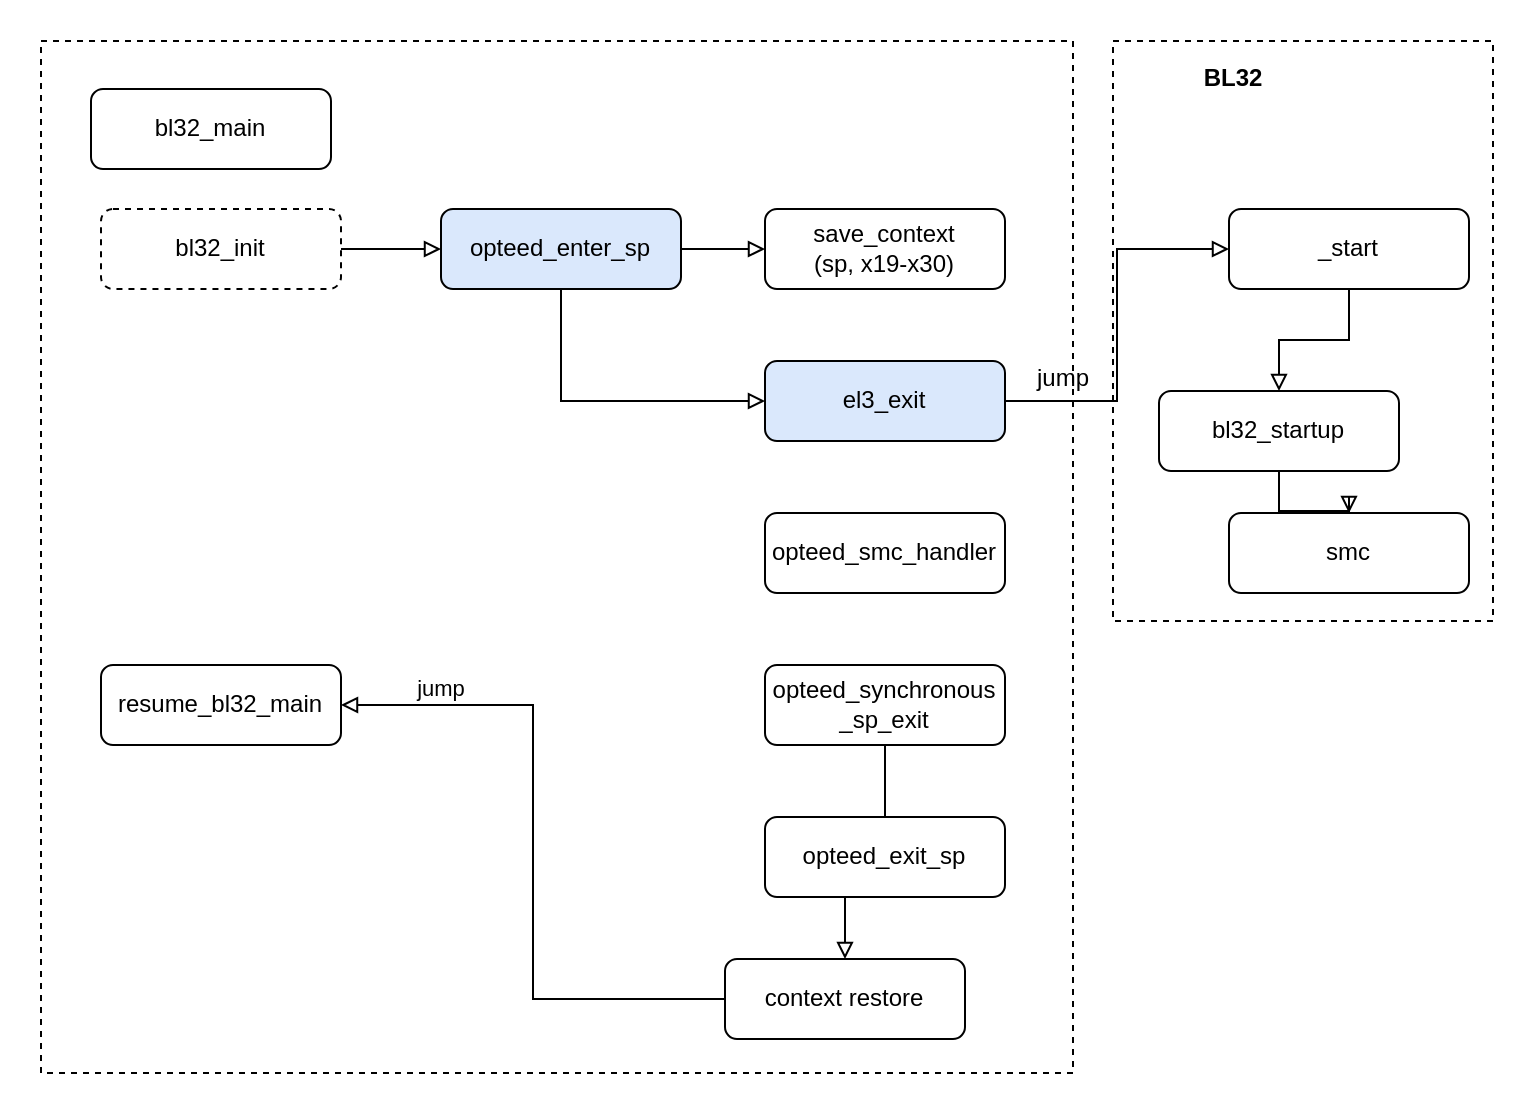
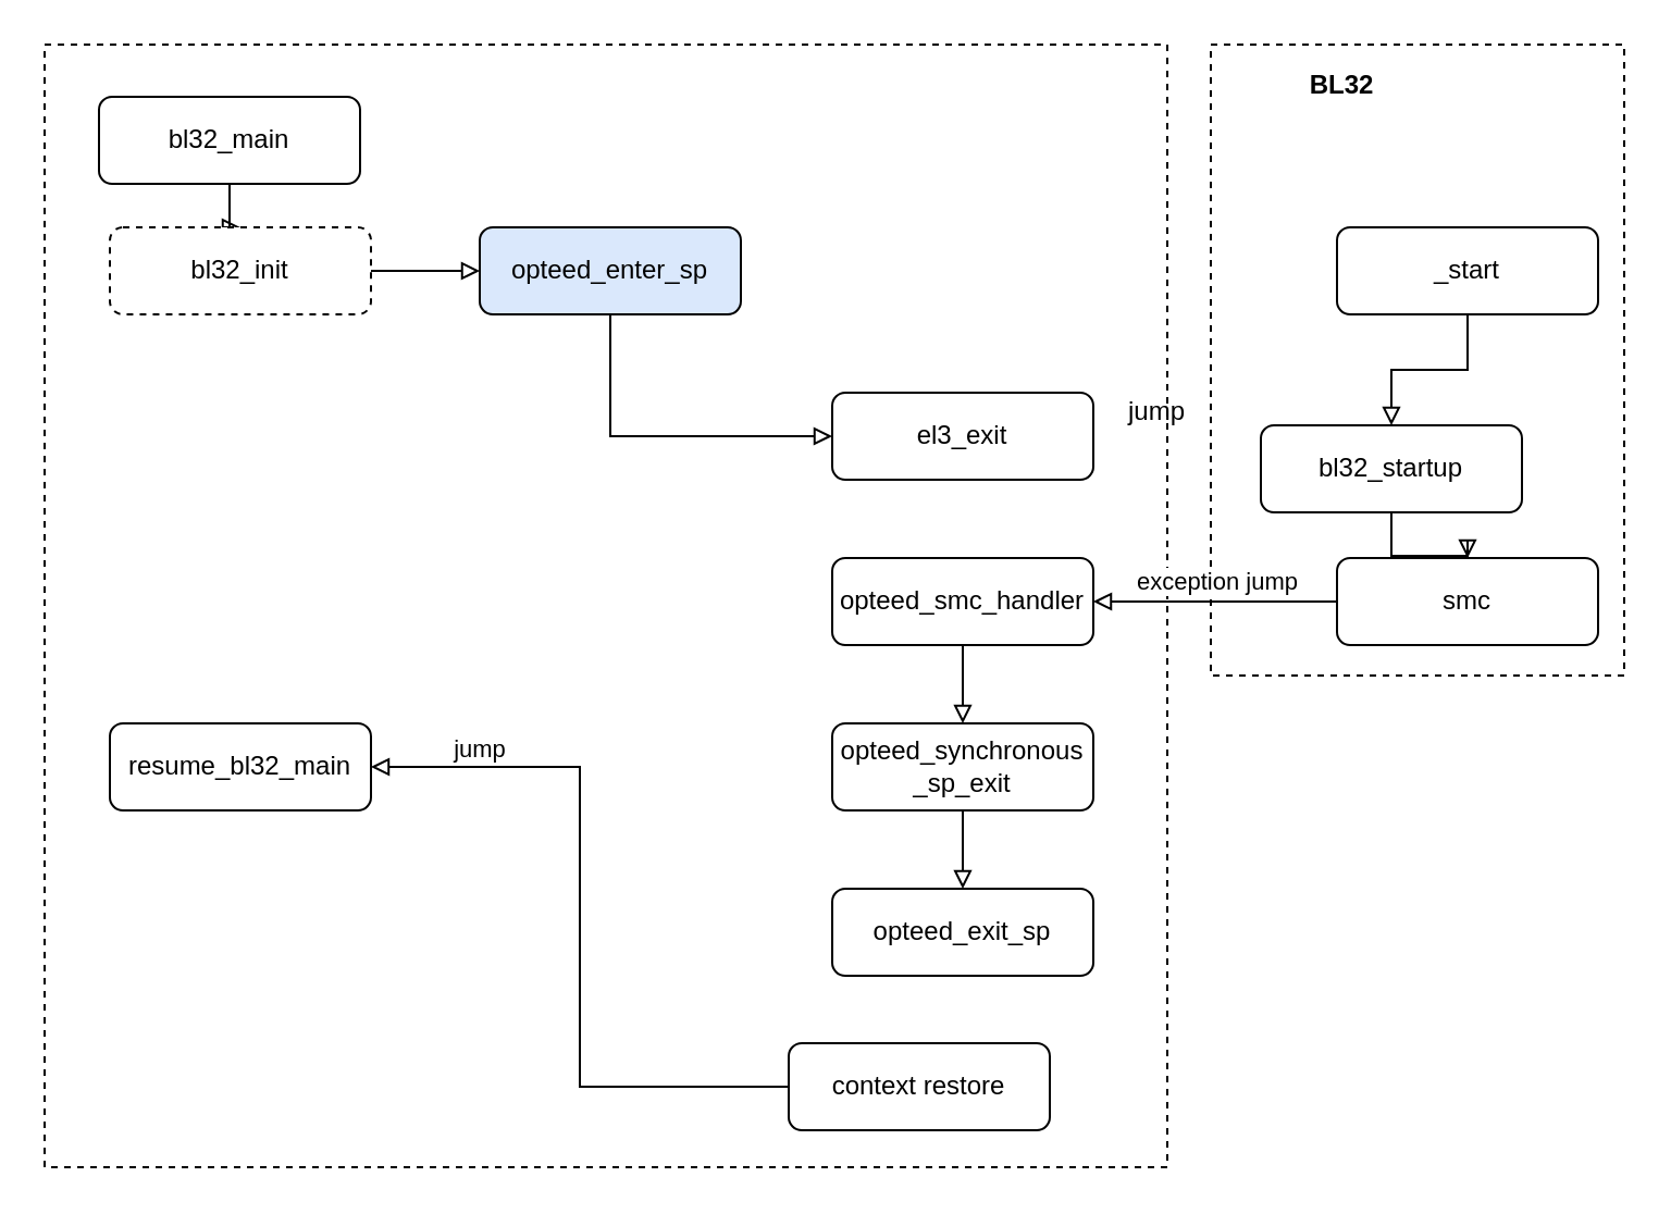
+ <mxCell id="4" style="edgeStyle=orthogonalEdgeStyle;rounded=0;orthogonalLoop=1;jettySize=auto;html=1;exitX=0.5;exitY=1;exitDx=0;exitDy=0;endArrow=block;endFill=0;" edge="1" parent="1" source="5" target="7"><mxGeometry relative="1" as="geometry" /></mxCell>
- <mxCell id="8" style="edgeStyle=orthogonalEdgeStyle;rounded=0;orthogonalLoop=1;jettySize=auto;html=1;exitX=1;exitY=0.5;exitDx=0;exitDy=0;entryX=0;entryY=0.5;entryDx=0;entryDy=0;endArrow=block;endFill=0;" edge="1" parent="1" source="10" target="11"><mxGeometry relative="1" as="geometry" /></mxCell>
- <mxCell id="11" value="save_context &lt;br&gt;(sp, x19-x30)" style="rounded=1;whiteSpace=wrap;html=1;fontSize=12;glass=0;strokeWidth=1;shadow=0;" vertex="1" parent="1"><mxGeometry x="382" y="104" width="120" height="40" as="geometry" /></mxCell>
- <mxCell id="12" style="edgeStyle=orthogonalEdgeStyle;rounded=0;orthogonalLoop=1;jettySize=auto;html=1;exitX=1;exitY=0.5;exitDx=0;exitDy=0;entryX=0;entryY=0.5;entryDx=0;entryDy=0;endArrow=block;endFill=0;" edge="1" parent="1" source="13" target="15"><mxGeometry relative="1" as="geometry" /></mxCell>
- <mxCell id="13" value="el3_exit" style="rounded=1;whiteSpace=wrap;html=1;fontSize=12;glass=0;strokeWidth=1;shadow=0;fillColor=#dae8fc;" vertex="1" parent="1"><mxGeometry x="382" y="180" width="120" height="40" as="geometry" /></mxCell>
+ <mxCell id="13" value="el3_exit" style="rounded=1;whiteSpace=wrap;html=1;fontSize=12;glass=0;strokeWidth=1;shadow=0;" vertex="1" parent="1"><mxGeometry x="382" y="180" width="120" height="40" as="geometry" /></mxCell>
+ <mxCell id="18" style="edgeStyle=orthogonalEdgeStyle;rounded=0;orthogonalLoop=1;jettySize=auto;html=1;exitX=0;exitY=0.5;exitDx=0;exitDy=0;endArrow=block;endFill=0;" edge="1" parent="1" source="20" target="22"><mxGeometry relative="1" as="geometry" /></mxCell>
+ <mxCell id="19" value="exception jump" style="edgeLabel;html=1;align=center;verticalAlign=middle;resizable=0;points=[];" vertex="1" connectable="0" parent="18"><mxGeometry x="-0.407" y="-1" relative="1" as="geometry"><mxPoint x="-23" y="-9" as="offset" /></mxGeometry></mxCell>
+ <mxCell id="21" style="edgeStyle=orthogonalEdgeStyle;rounded=0;orthogonalLoop=1;jettySize=auto;html=1;exitX=0.5;exitY=1;exitDx=0;exitDy=0;endArrow=block;endFill=0;" edge="1" parent="1" source="22" target="24"><mxGeometry relative="1" as="geometry" /></mxCell>
- <mxCell id="23" style="edgeStyle=orthogonalEdgeStyle;rounded=0;orthogonalLoop=1;jettySize=auto;html=1;exitX=0.5;exitY=1;exitDx=0;exitDy=0;endArrow=none;endFill=0;" edge="1" parent="1" source="24" target="26"><mxGeometry relative="1" as="geometry" /></mxCell>
+ <mxCell id="23" style="edgeStyle=orthogonalEdgeStyle;rounded=0;orthogonalLoop=1;jettySize=auto;html=1;exitX=0.5;exitY=1;exitDx=0;exitDy=0;endArrow=block;endFill=0;" edge="1" parent="1" source="24" target="26"><mxGeometry relative="1" as="geometry" /></mxCell>
- <mxCell id="25" style="edgeStyle=orthogonalEdgeStyle;rounded=0;orthogonalLoop=1;jettySize=auto;html=1;exitX=0.5;exitY=1;exitDx=0;exitDy=0;entryX=0.5;entryY=0;entryDx=0;entryDy=0;endArrow=block;endFill=0;" edge="1" parent="1" source="26" target="29"><mxGeometry relative="1" as="geometry" /></mxCell>
